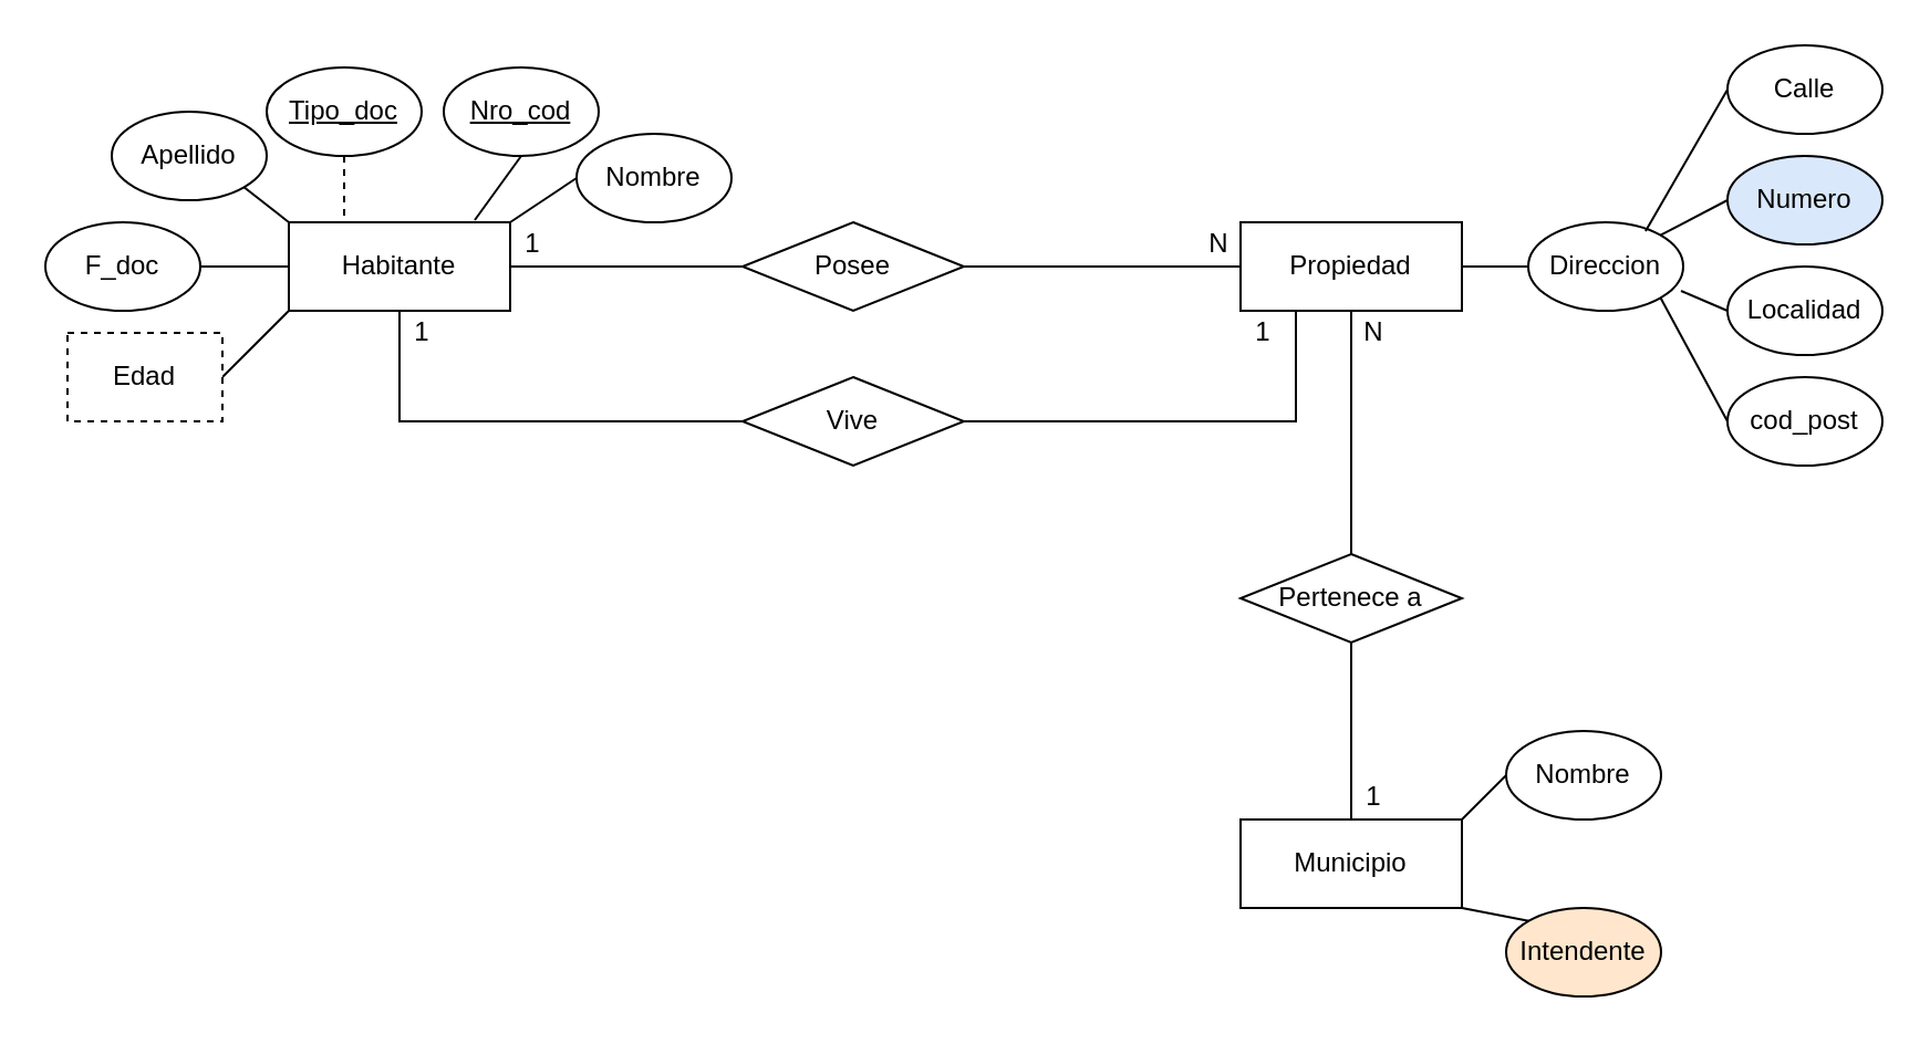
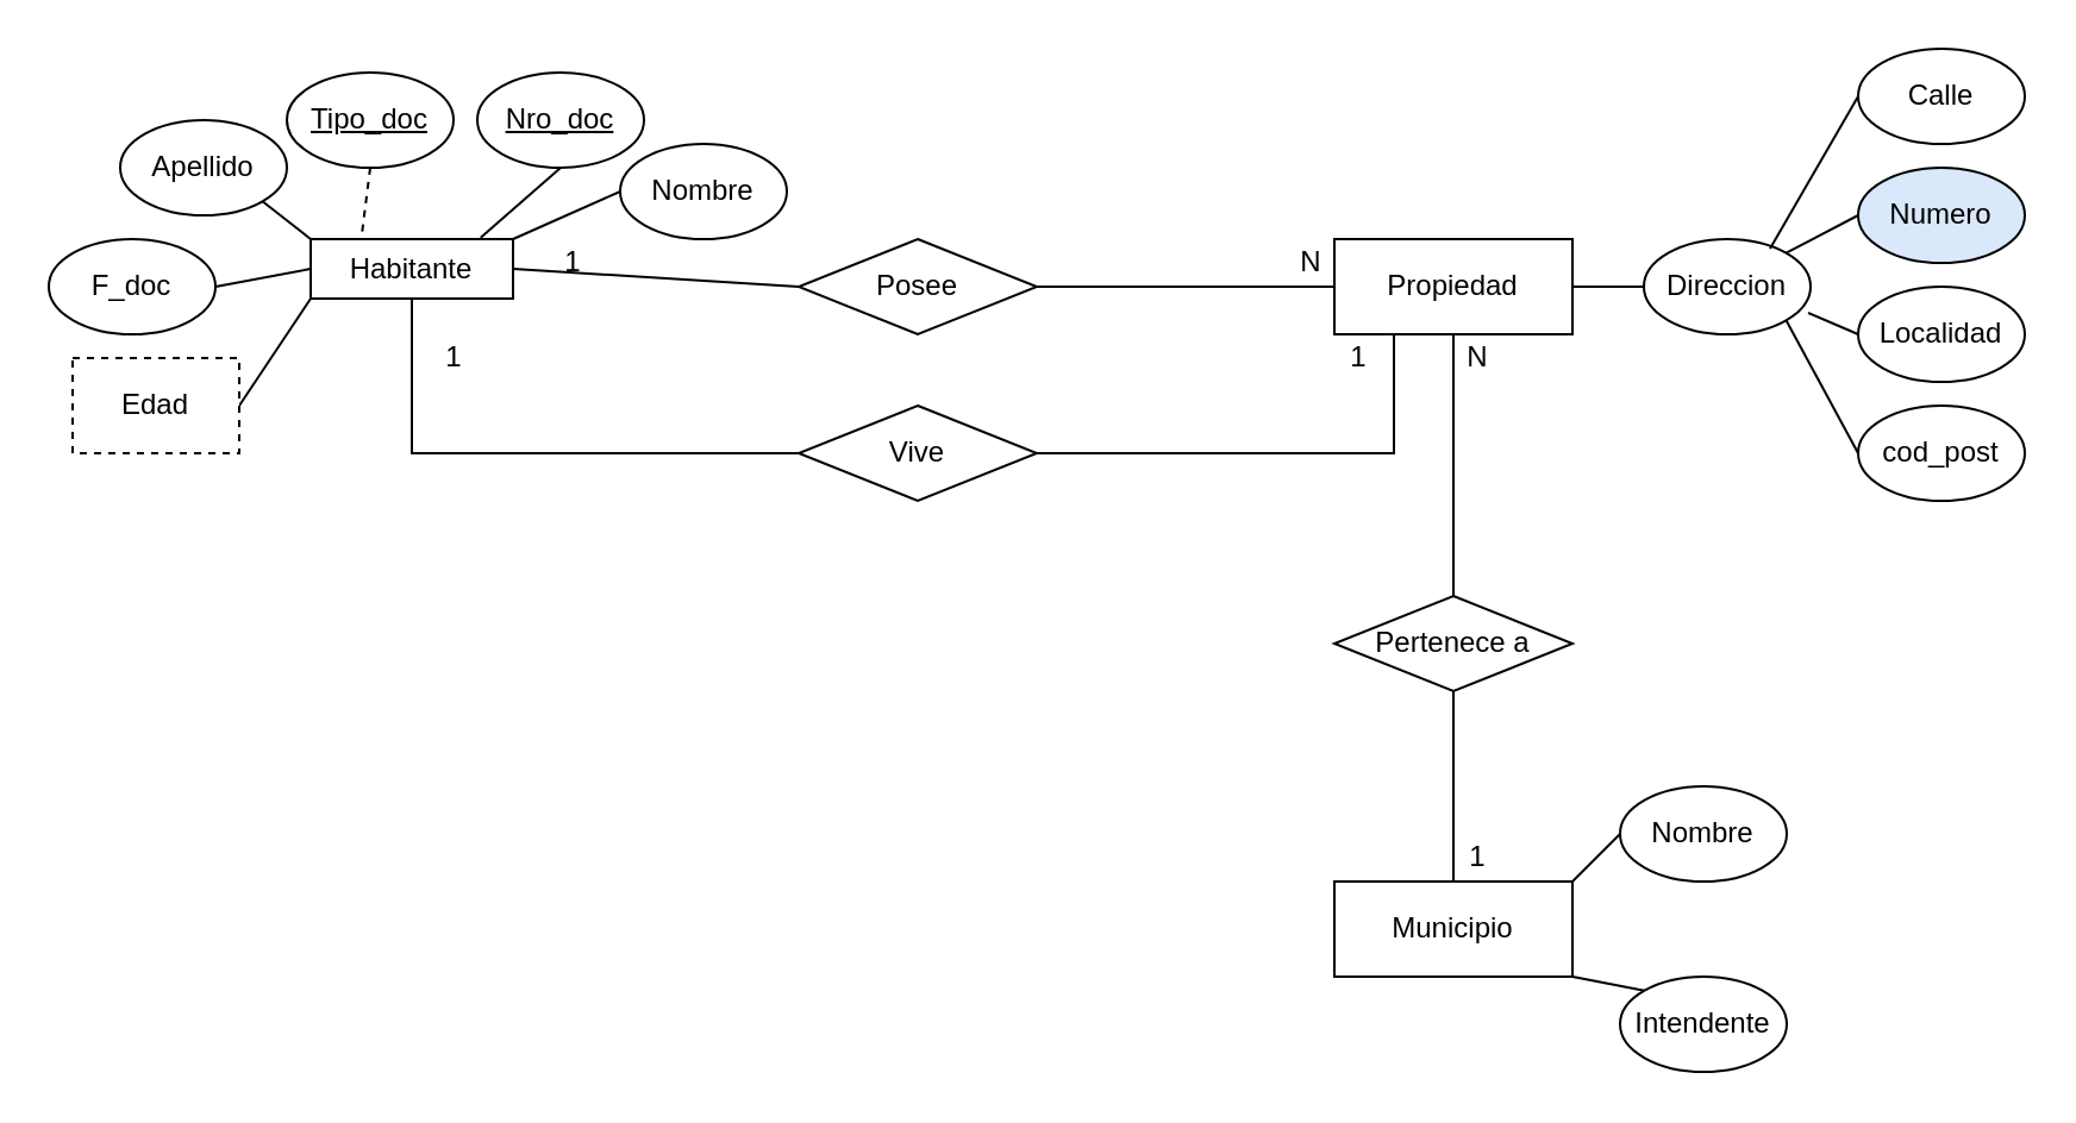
- <mxCell id="18" value="Nro_cod" style="ellipse;whiteSpace=wrap;html=1;align=center;fontStyle=4;" vertex="1" parent="1"><mxGeometry x="200" y="30" width="70" height="40" as="geometry" /></mxCell>
+ <mxCell id="18" value="Nro_doc" style="ellipse;whiteSpace=wrap;html=1;align=center;fontStyle=4;" vertex="1" parent="1"><mxGeometry x="200" y="30" width="70" height="40" as="geometry" /></mxCell>
- <mxCell id="4" value="Habitante" style="whiteSpace=wrap;html=1;align=center;" vertex="1" parent="1"><mxGeometry x="130" y="100" width="100" height="40" as="geometry" /></mxCell>
+ <mxCell id="4" value="Habitante" style="whiteSpace=wrap;html=1;align=center;" vertex="1" parent="1"><mxGeometry x="130" y="100" width="85" height="25" as="geometry" /></mxCell>
- <mxCell id="45" value="Intendente" style="ellipse;whiteSpace=wrap;html=1;align=center;fillColor=#ffe6cc;" vertex="1" parent="1"><mxGeometry x="680" y="410" width="70" height="40" as="geometry" /></mxCell>
+ <mxCell id="45" value="Intendente" style="ellipse;whiteSpace=wrap;html=1;align=center;" vertex="1" parent="1"><mxGeometry x="680" y="410" width="70" height="40" as="geometry" /></mxCell>
